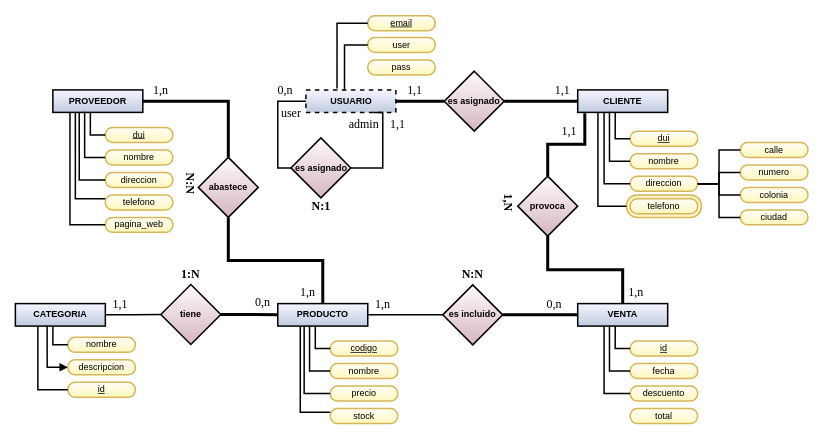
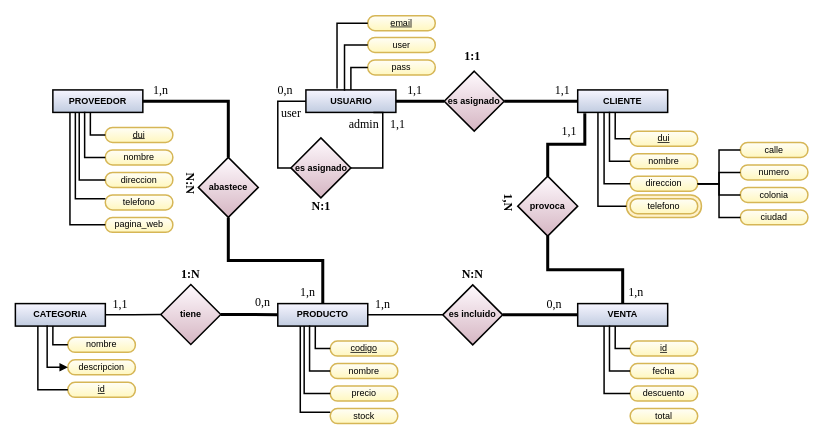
+ <mxCell id="99" value="1:1" style="text;html=1;strokeColor=none;fillColor=none;align=center;verticalAlign=middle;whiteSpace=wrap;rounded=0;shadow=0;glass=1;comic=0;fontSize=16;fontStyle=1;fontFamily=Tahoma;" parent="1" vertex="1"><mxGeometry x="610" y="64" width="40" height="20" as="geometry" /></mxCell>
+ <mxCell id="93" value="" style="endArrow=none;html=1;shadow=0;strokeWidth=2;entryX=0;entryY=0.5;entryDx=0;entryDy=0;edgeStyle=orthogonalEdgeStyle;rounded=0;exitX=0.5;exitY=0;exitDx=0;exitDy=0;" parent="1" source="77" target="92" edge="1"><mxGeometry width="50" height="50" relative="1" as="geometry"><mxPoint x="373.5" y="44" as="sourcePoint" /><mxPoint x="447.5" y="44" as="targetPoint" /></mxGeometry></mxCell>
- <mxCell id="77" value="USUARIO" style="rounded=0;whiteSpace=wrap;html=1;fillColor=#F6F5FF;strokeColor=#000000;strokeWidth=2;fontStyle=1;shadow=0;gradientColor=#C1CCE0;dashed=1;" parent="1" vertex="1"><mxGeometry x="407.5" y="119" width="120" height="30" as="geometry" /></mxCell>
+ <mxCell id="77" value="USUARIO" style="rounded=0;whiteSpace=wrap;html=1;fillColor=#F6F5FF;strokeColor=#000000;strokeWidth=2;fontStyle=1;shadow=0;gradientColor=#C1CCE0;" parent="1" vertex="1"><mxGeometry x="407.5" y="119" width="120" height="30" as="geometry" /></mxCell>
